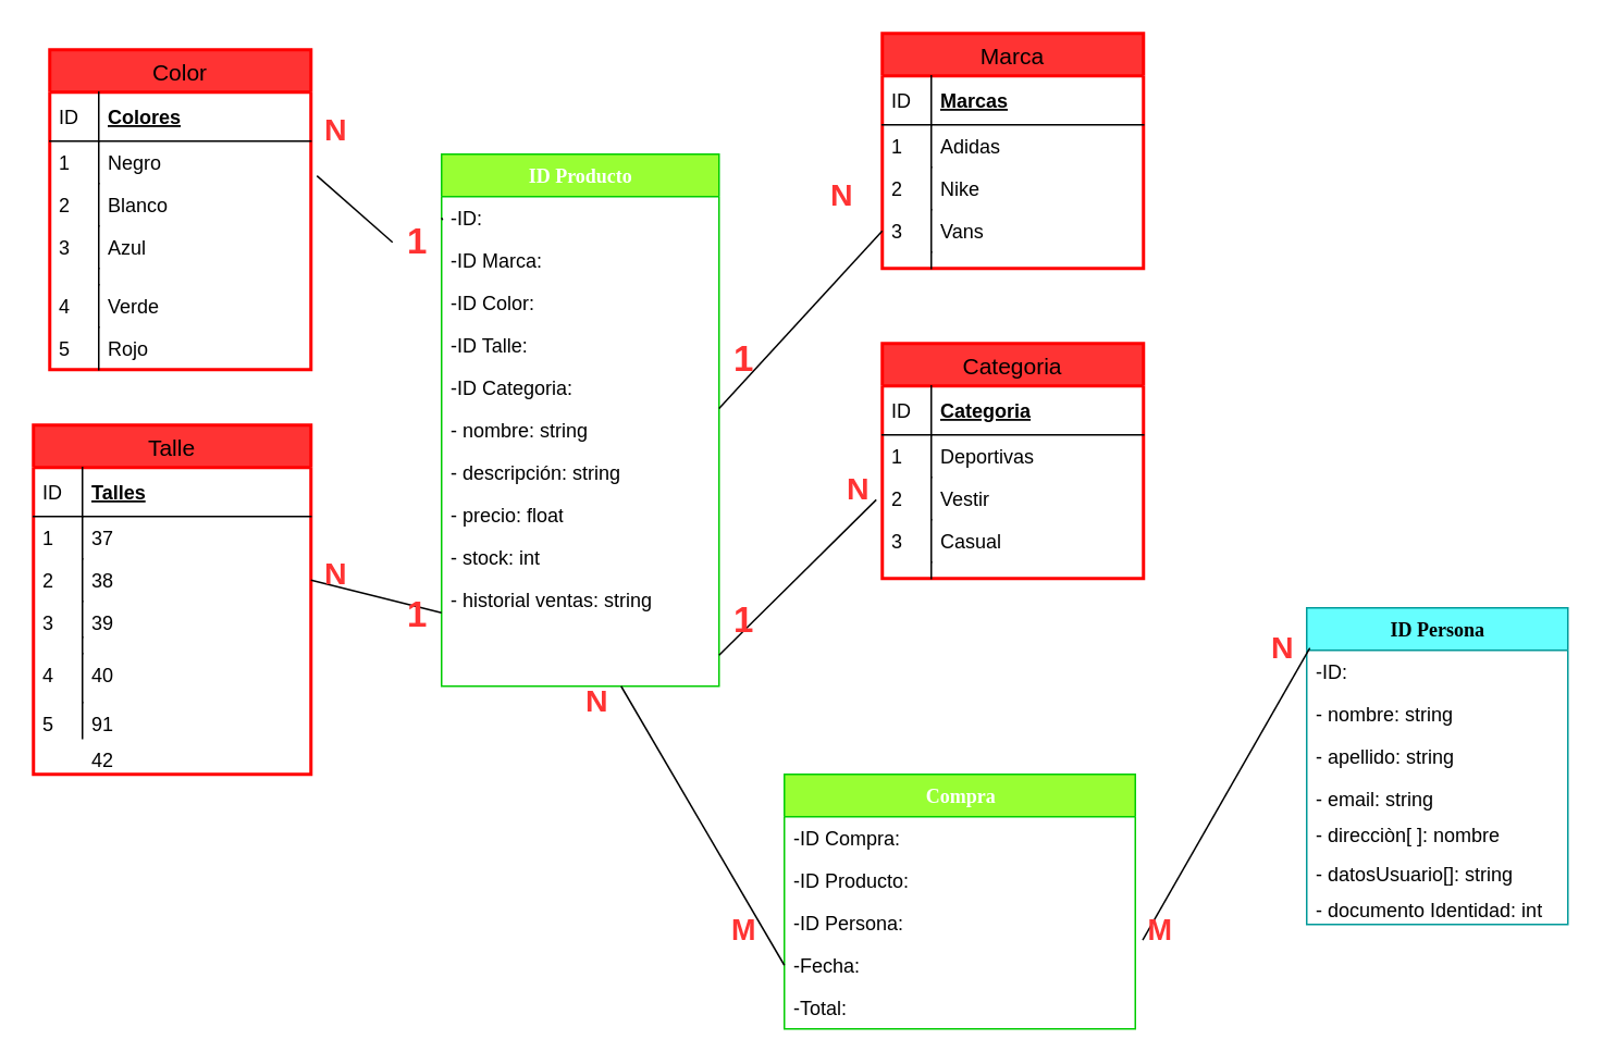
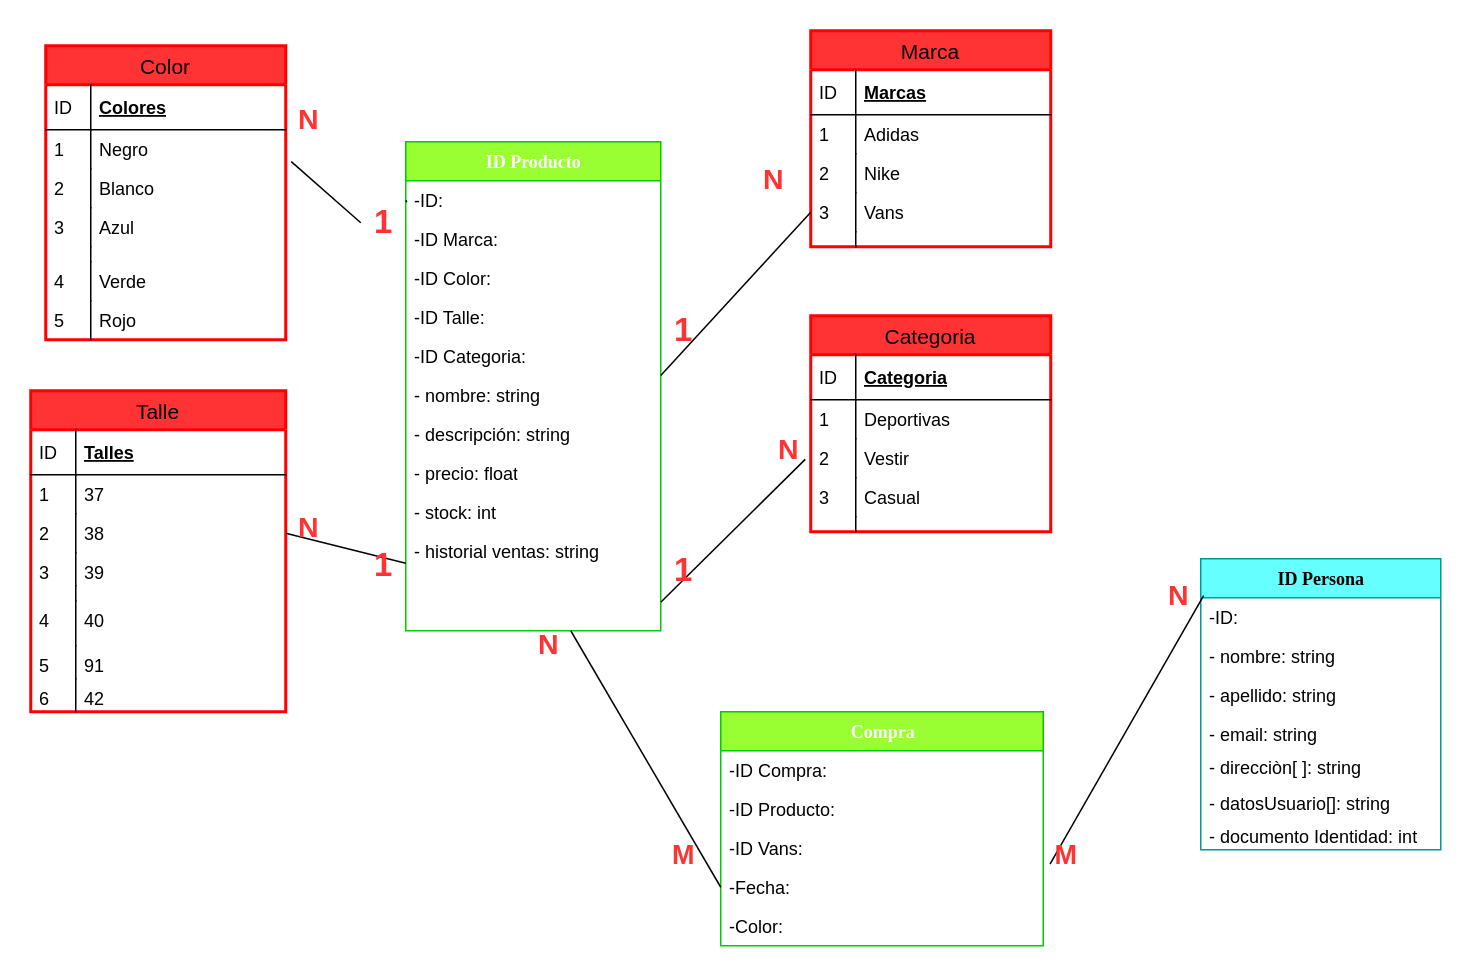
+ <mxCell id="40" value="6" style="shape=partialRectangle;top=0;left=0;bottom=0;fillColor=none;align=left;verticalAlign=top;spacingLeft=4;spacingRight=4;overflow=hidden;rotatable=0;points=[];portConstraint=eastwest;part=1;fontSize=12;" vertex="1" connectable="0" parent="39"><mxGeometry width="30" height="22" as="geometry" /></mxCell>
- <mxCell id="91" value="- direcciòn[ ]: nombre&lt;br&gt;" style="text;html=1;strokeColor=none;fillColor=none;align=left;verticalAlign=top;spacingLeft=4;spacingRight=4;whiteSpace=wrap;overflow=hidden;rotatable=0;points=[[0,0.5],[1,0.5]];portConstraint=eastwest;" vertex="1" parent="86"><mxGeometry y="126" width="160" height="24" as="geometry" /></mxCell>
+ <mxCell id="91" value="- direcciòn[ ]: string&lt;br&gt;" style="text;html=1;strokeColor=none;fillColor=none;align=left;verticalAlign=top;spacingLeft=4;spacingRight=4;whiteSpace=wrap;overflow=hidden;rotatable=0;points=[[0,0.5],[1,0.5]];portConstraint=eastwest;" vertex="1" parent="86"><mxGeometry y="126" width="160" height="24" as="geometry" /></mxCell>
- <mxCell id="83" value="-ID Persona:" style="text;html=1;strokeColor=none;fillColor=none;align=left;verticalAlign=top;spacingLeft=4;spacingRight=4;whiteSpace=wrap;overflow=hidden;rotatable=0;points=[[0,0.5],[1,0.5]];portConstraint=eastwest;" vertex="1" parent="80"><mxGeometry y="78" width="215" height="26" as="geometry" /></mxCell>
+ <mxCell id="83" value="-ID Vans:" style="text;html=1;strokeColor=none;fillColor=none;align=left;verticalAlign=top;spacingLeft=4;spacingRight=4;whiteSpace=wrap;overflow=hidden;rotatable=0;points=[[0,0.5],[1,0.5]];portConstraint=eastwest;" vertex="1" parent="80"><mxGeometry y="78" width="215" height="26" as="geometry" /></mxCell>
- <mxCell id="85" value="-Total:" style="text;html=1;strokeColor=none;fillColor=none;align=left;verticalAlign=top;spacingLeft=4;spacingRight=4;whiteSpace=wrap;overflow=hidden;rotatable=0;points=[[0,0.5],[1,0.5]];portConstraint=eastwest;" vertex="1" parent="80"><mxGeometry y="130" width="215" height="26" as="geometry" /></mxCell>
+ <mxCell id="85" value="-Color:" style="text;html=1;strokeColor=none;fillColor=none;align=left;verticalAlign=top;spacingLeft=4;spacingRight=4;whiteSpace=wrap;overflow=hidden;rotatable=0;points=[[0,0.5],[1,0.5]];portConstraint=eastwest;" vertex="1" parent="80"><mxGeometry y="130" width="215" height="26" as="geometry" /></mxCell>
